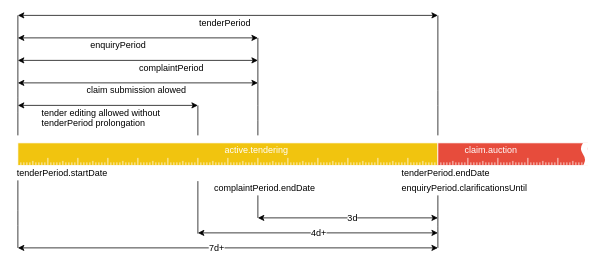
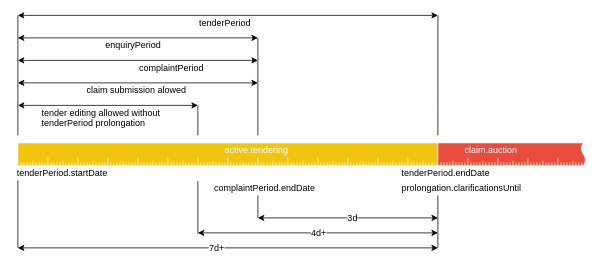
- <mxCell id="22" value="enquiryPeriod" style="text;html=1;resizable=0;points=[];autosize=1;align=left;verticalAlign=top;spacingTop=-4;" parent="1" vertex="1"><mxGeometry x="118" y="50" width="90" height="20" as="geometry" /></mxCell>
+ <mxCell id="22" value="enquiryPeriod" style="text;html=1;resizable=0;points=[];autosize=1;align=left;verticalAlign=top;spacingTop=-4;" parent="1" vertex="1"><mxGeometry x="138" y="50" width="90" height="20" as="geometry" /></mxCell>
- <mxCell id="32" value="enquiryPeriod.clarificationsUntil" style="text;html=1;resizable=0;points=[];autosize=1;align=left;verticalAlign=top;spacingTop=-4;" vertex="1" parent="1"><mxGeometry x="533" y="240" width="180" height="20" as="geometry" /></mxCell>
+ <mxCell id="32" value="prolongation.clarificationsUntil" style="text;html=1;resizable=0;points=[];autosize=1;align=left;verticalAlign=top;spacingTop=-4;" vertex="1" parent="1"><mxGeometry x="533" y="240" width="180" height="20" as="geometry" /></mxCell>
